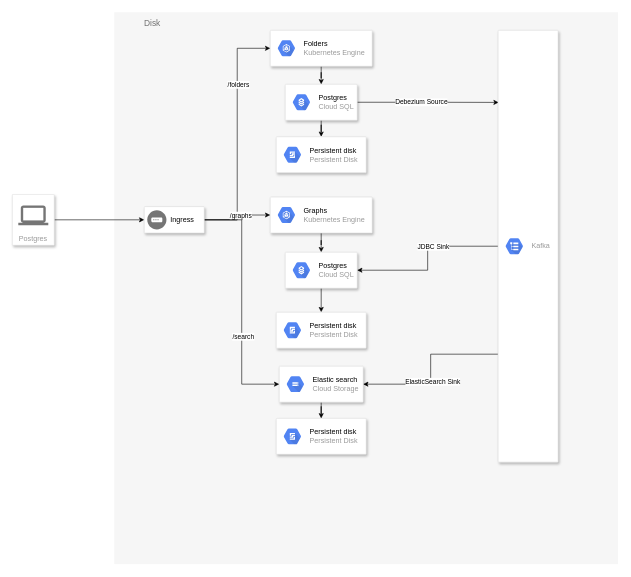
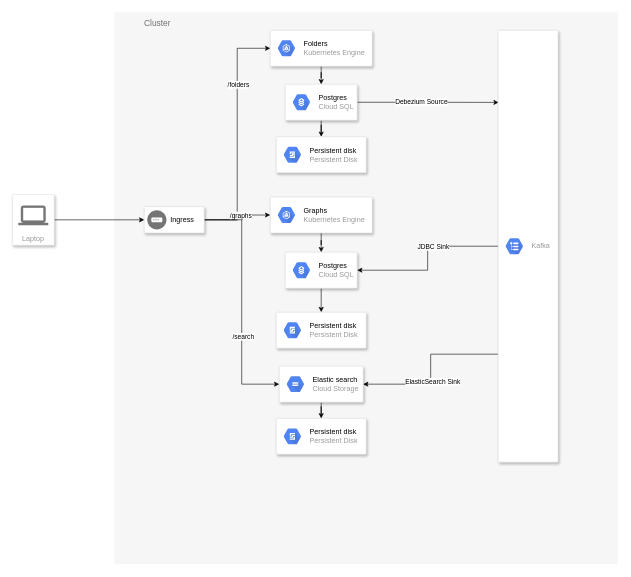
- <mxCell id="2" value="Disk" style="fillColor=#F6F6F6;strokeColor=none;shadow=0;gradientColor=none;fontSize=14;align=left;spacing=10;fontColor=#717171;9E9E9E;verticalAlign=top;spacingTop=-4;fontStyle=0;spacingLeft=40;html=1;" parent="1" vertex="1"><mxGeometry x="190" y="20" width="840" height="920" as="geometry" /></mxCell>
+ <mxCell id="2" value="Cluster" style="fillColor=#F6F6F6;strokeColor=none;shadow=0;gradientColor=none;fontSize=14;align=left;spacing=10;fontColor=#717171;9E9E9E;verticalAlign=top;spacingTop=-4;fontStyle=0;spacingLeft=40;html=1;" parent="1" vertex="1"><mxGeometry x="190" y="20" width="840" height="920" as="geometry" /></mxCell>
- <mxCell id="4" value="Postgres" style="strokeColor=#dddddd;shadow=1;strokeWidth=1;rounded=1;absoluteArcSize=1;arcSize=2;labelPosition=center;verticalLabelPosition=middle;align=center;verticalAlign=bottom;spacingLeft=0;fontColor=#999999;fontSize=12;whiteSpace=wrap;spacingBottom=2;" parent="1" vertex="1"><mxGeometry x="20" y="323.5" width="70" height="85" as="geometry" /></mxCell>
+ <mxCell id="4" value="Laptop" style="strokeColor=#dddddd;shadow=1;strokeWidth=1;rounded=1;absoluteArcSize=1;arcSize=2;labelPosition=center;verticalLabelPosition=middle;align=center;verticalAlign=bottom;spacingLeft=0;fontColor=#999999;fontSize=12;whiteSpace=wrap;spacingBottom=2;" parent="1" vertex="1"><mxGeometry x="20" y="323.5" width="70" height="85" as="geometry" /></mxCell>
